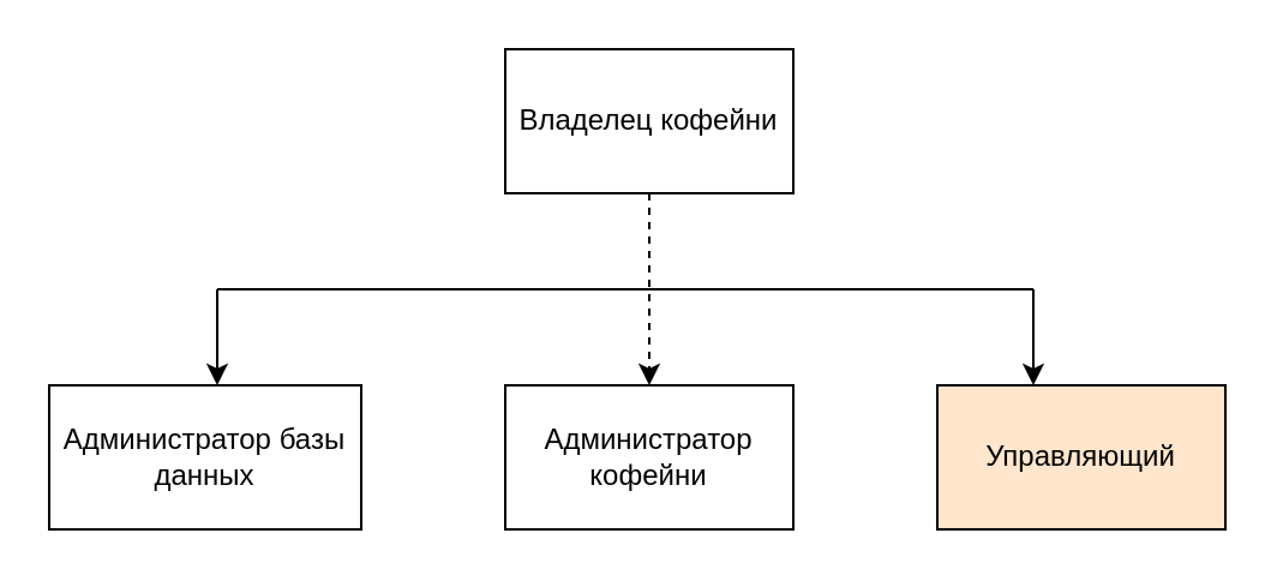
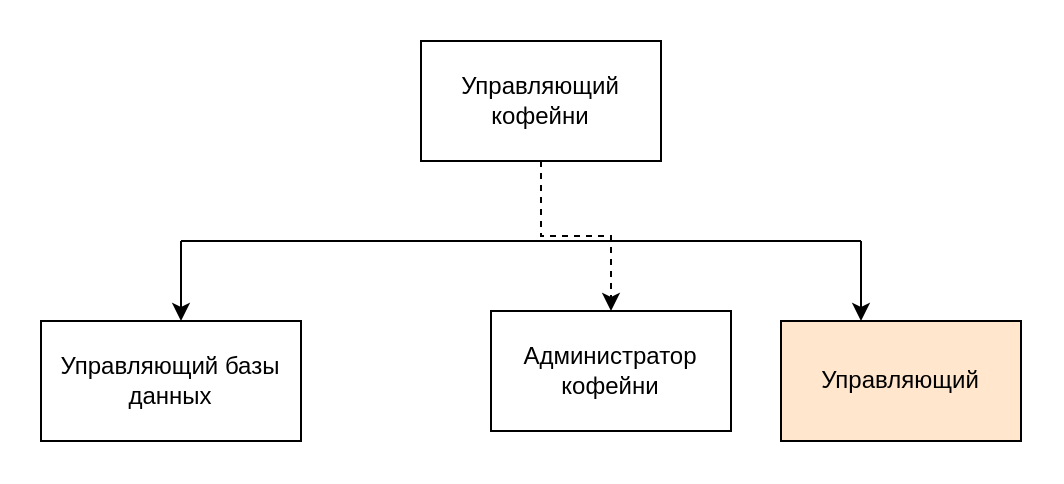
- <mxCell id="3" value="Владелец кофейни" style="rounded=0;whiteSpace=wrap;html=1;" parent="1" vertex="1"><mxGeometry x="210" y="20" width="120" height="60" as="geometry" /></mxCell>
+ <mxCell id="3" value="Управляющий кофейни" style="rounded=0;whiteSpace=wrap;html=1;" parent="1" vertex="1"><mxGeometry x="210" y="20" width="120" height="60" as="geometry" /></mxCell>
- <mxCell id="6" value="Администратор базы данных" style="whiteSpace=wrap;html=1;rounded=0;" parent="1" vertex="1"><mxGeometry x="20" y="160" width="130" height="60" as="geometry" /></mxCell>
+ <mxCell id="6" value="Управляющий базы данных" style="whiteSpace=wrap;html=1;rounded=0;" parent="1" vertex="1"><mxGeometry x="20" y="160" width="130" height="60" as="geometry" /></mxCell>
- <mxCell id="4" value="Администратор кофейни" style="whiteSpace=wrap;html=1;rounded=0;" parent="1" vertex="1"><mxGeometry x="210" y="160" width="120" height="60" as="geometry" /></mxCell>
+ <mxCell id="4" value="Администратор кофейни" style="whiteSpace=wrap;html=1;rounded=0;" parent="1" vertex="1"><mxGeometry x="245" y="155" width="120" height="60" as="geometry" /></mxCell>
